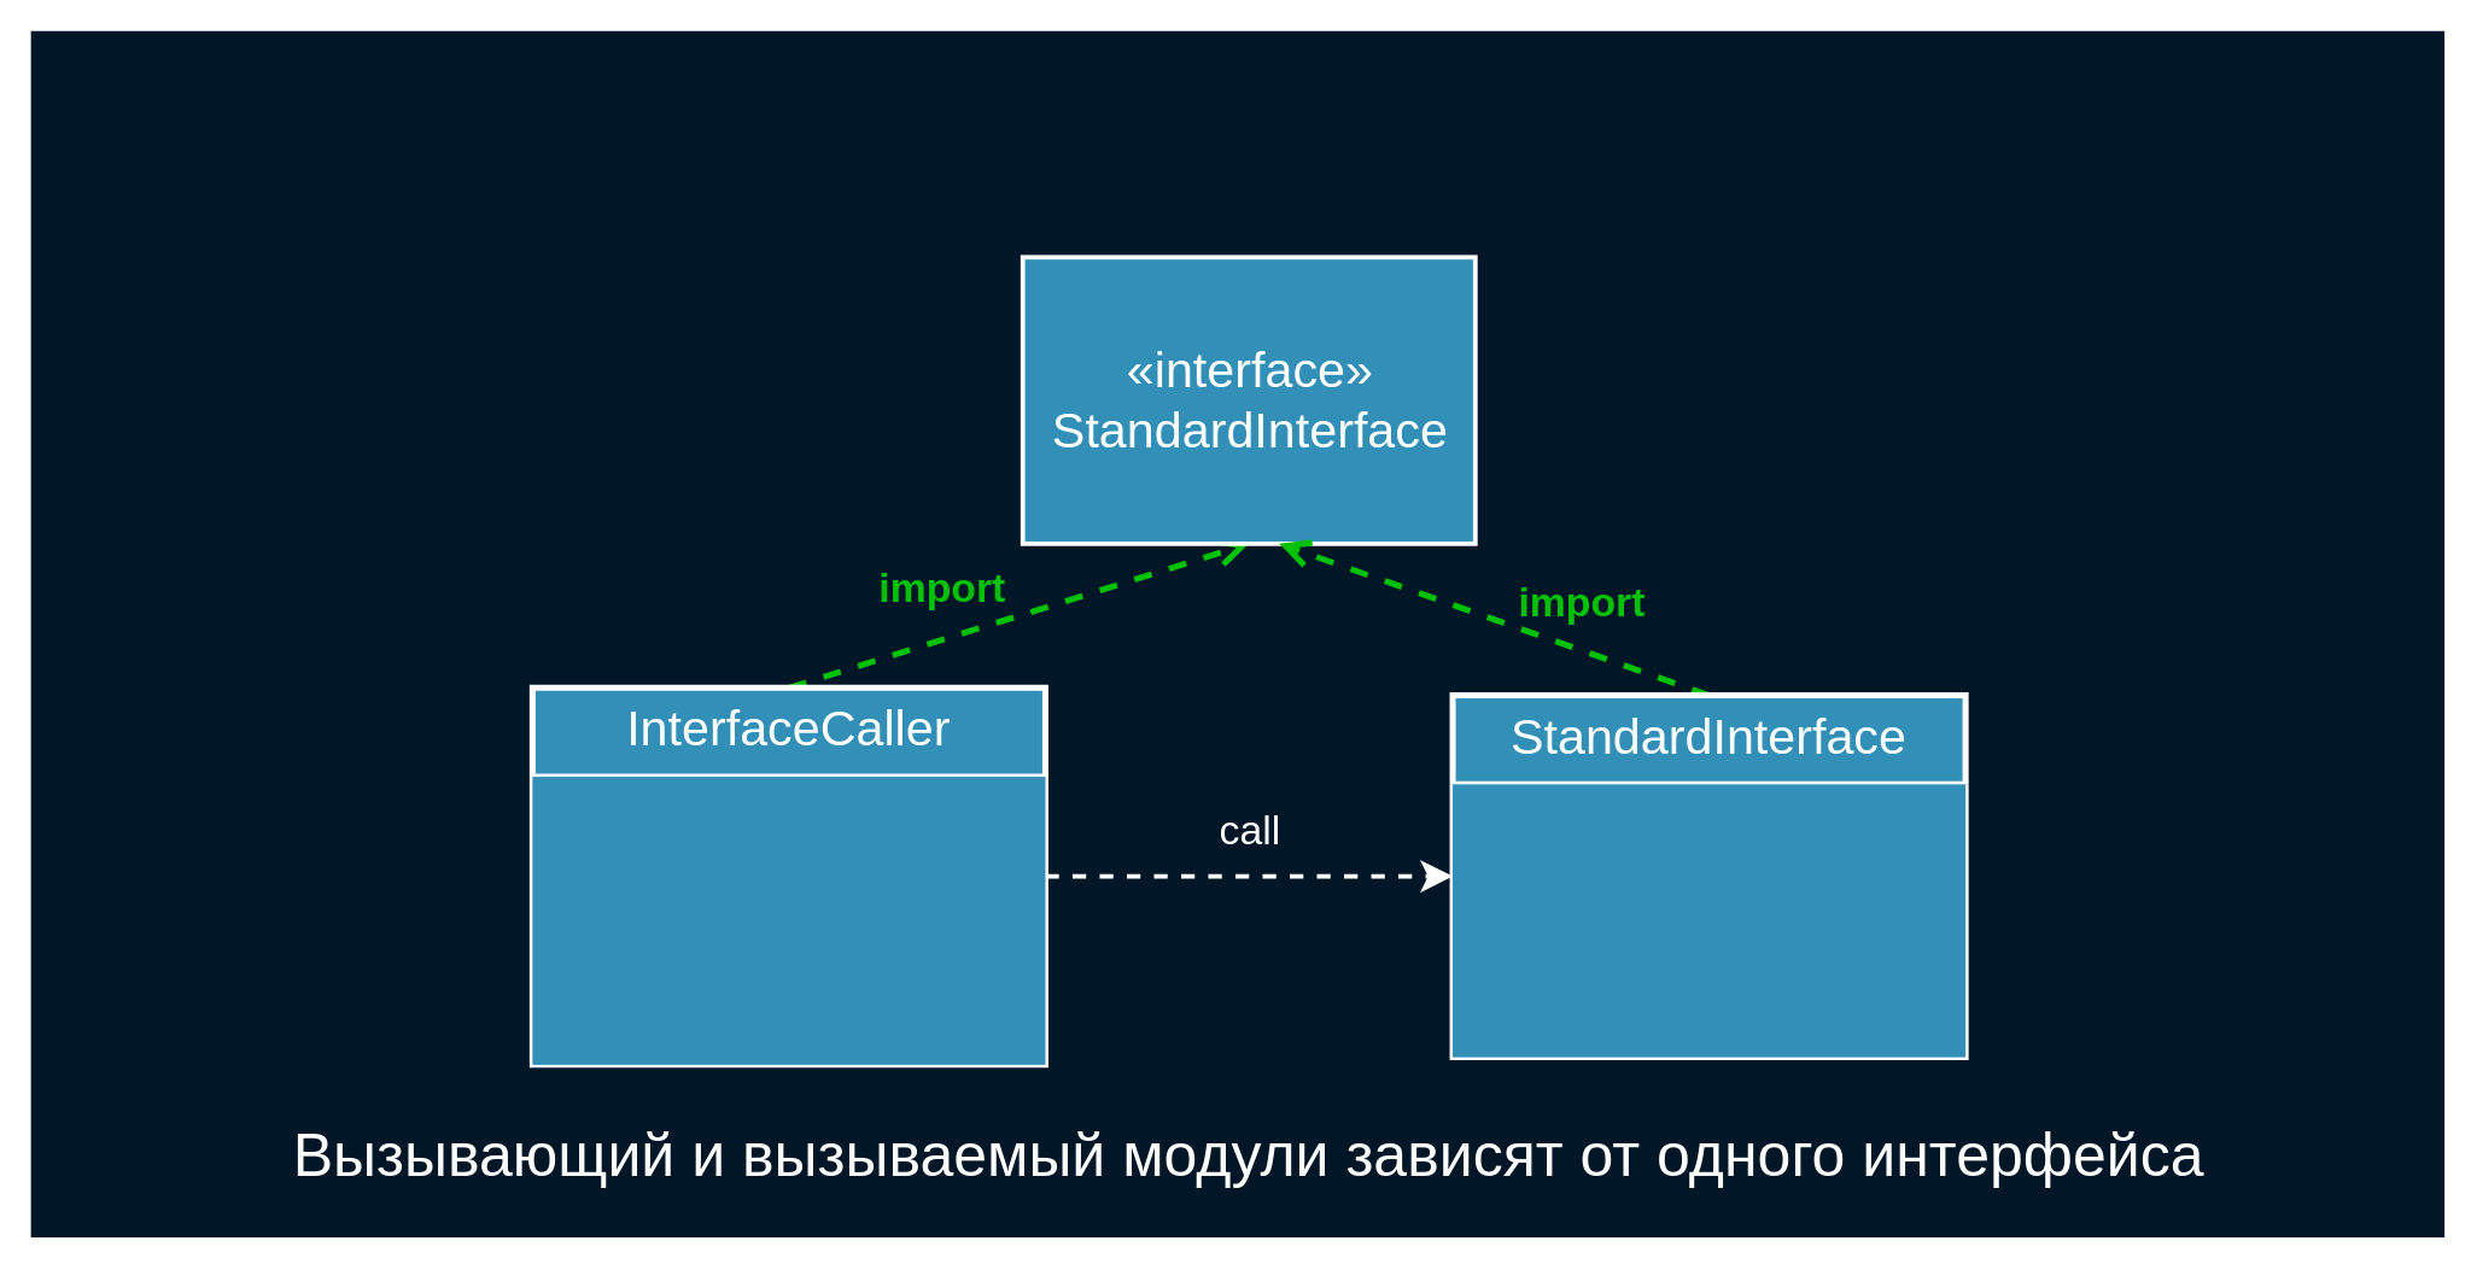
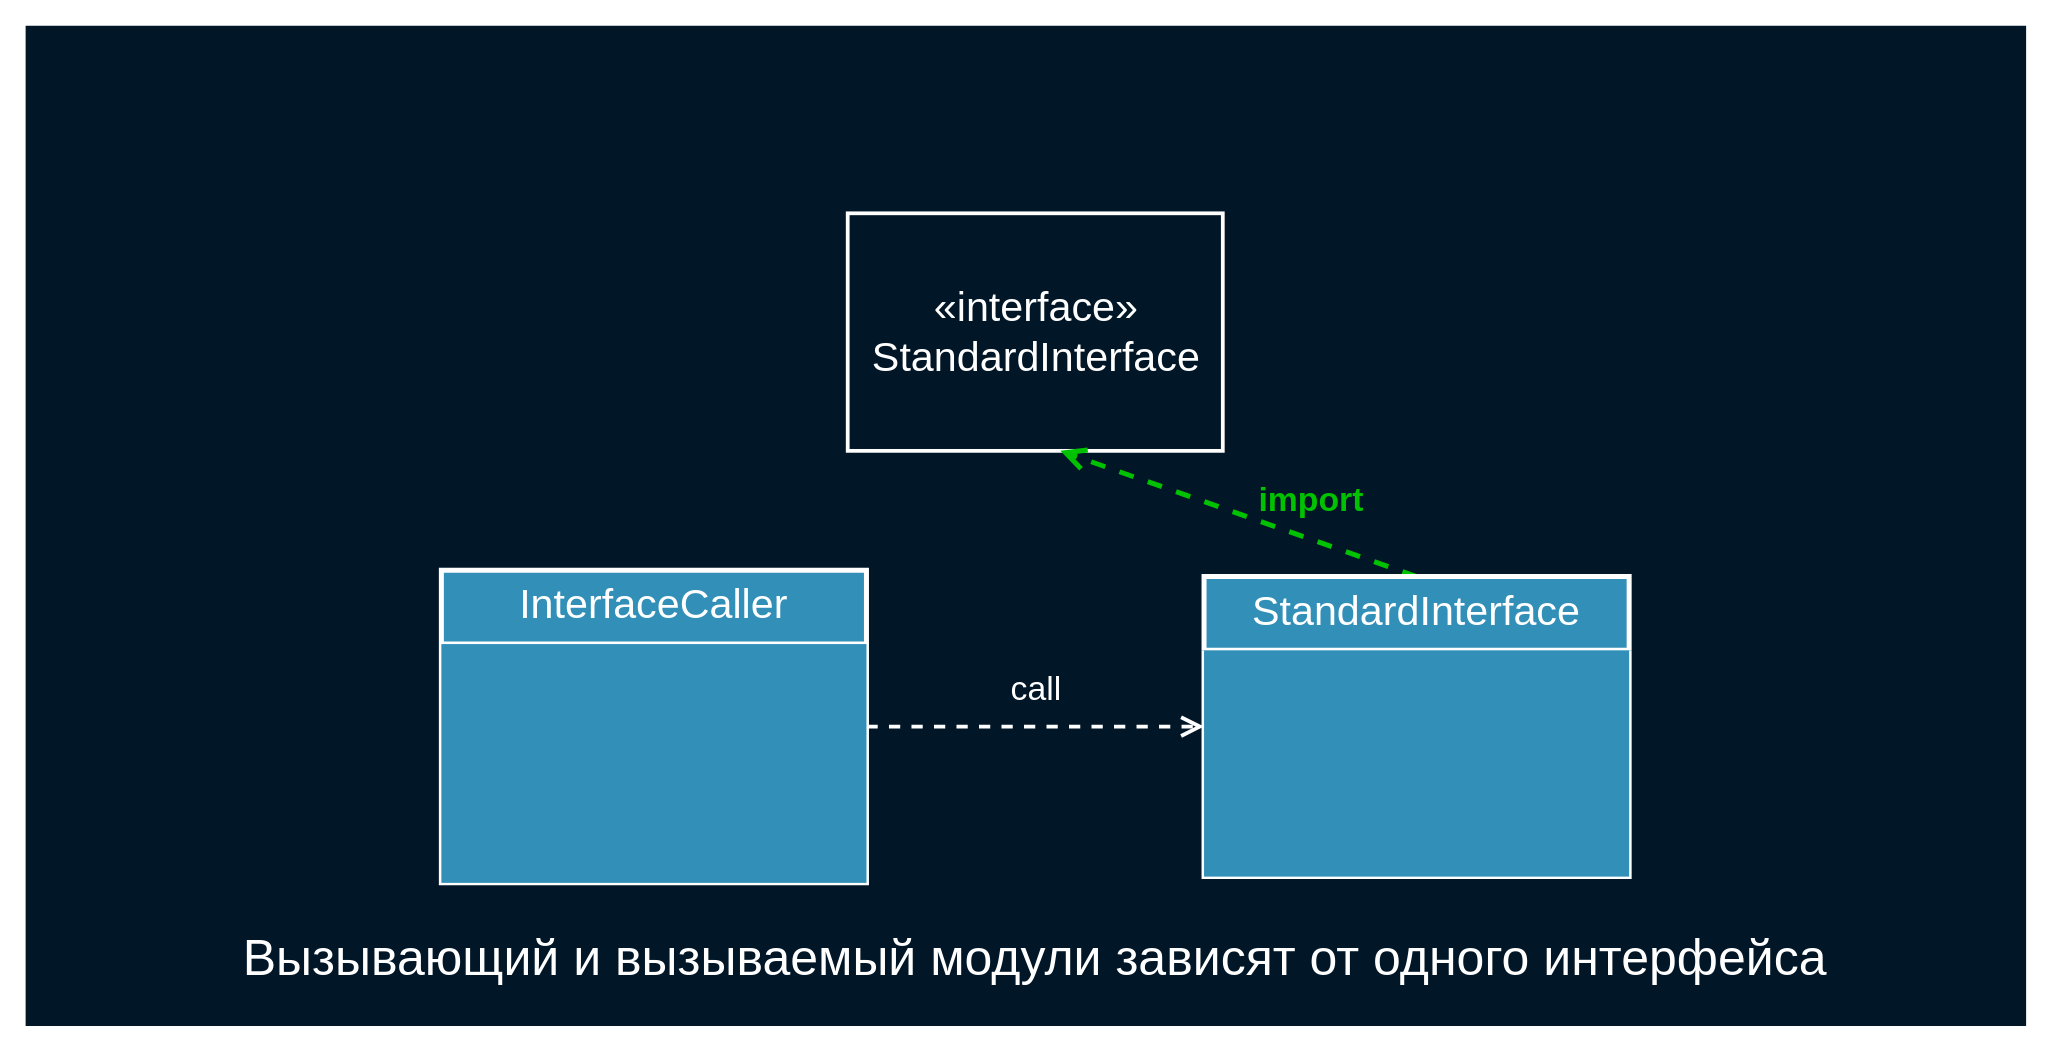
- <mxCell id="5" value="«interface»&lt;br&gt;StandardInterface" style="html=1;labelBackgroundColor=none;strokeColor=#FFFFFF;strokeWidth=3;fillColor=#3290B8;fontSize=33;fontColor=#FFFFFF;labelPosition=center;verticalLabelPosition=middle;align=center;verticalAlign=middle;" parent="1" vertex="1"><mxGeometry x="677.5" y="170" width="300" height="190" as="geometry" /></mxCell>
+ <mxCell id="5" value="«interface»&lt;br&gt;StandardInterface" style="html=1;labelBackgroundColor=none;strokeColor=#FFFFFF;strokeWidth=3;fillColor=#011627;fontSize=33;fontColor=#FFFFFF;labelPosition=center;verticalLabelPosition=middle;align=center;verticalAlign=middle;" parent="1" vertex="1"><mxGeometry x="677.5" y="170" width="300" height="190" as="geometry" /></mxCell>
- <mxCell id="4" value="import" style="endArrow=open;endSize=12;dashed=1;html=1;labelBackgroundColor=none;strokeColor=#00C200;strokeWidth=4;fontSize=27;fontColor=#00C200;entryX=0.5;entryY=1;entryDx=0;entryDy=0;exitX=0.5;exitY=0;exitDx=0;exitDy=0;fontStyle=1" parent="1" source="8" target="5" edge="1"><mxGeometry x="-0.274" y="32" width="160" relative="1" as="geometry"><mxPoint x="702.5" y="590.53" as="sourcePoint" /><mxPoint x="827.31" y="450" as="targetPoint" /><mxPoint as="offset" /></mxGeometry></mxCell>
- <mxCell id="3" value="call" style="endArrow=classic;endSize=12;dashed=1;html=1;labelBackgroundColor=none;strokeColor=#FFFFFF;strokeWidth=3;fontSize=27;fontColor=#FFFFFF;entryX=0;entryY=0.5;entryDx=0;entryDy=0;exitX=1;exitY=0.5;exitDx=0;exitDy=0;" parent="1" source="8" target="10" edge="1"><mxGeometry y="30" width="160" relative="1" as="geometry"><mxPoint x="417.5" y="840.53" as="sourcePoint" /><mxPoint x="577.5" y="840.53" as="targetPoint" /><mxPoint as="offset" /></mxGeometry></mxCell>
+ <mxCell id="3" value="call" style="endArrow=open;endSize=12;dashed=1;html=1;labelBackgroundColor=none;strokeColor=#FFFFFF;strokeWidth=3;fontSize=27;fontColor=#FFFFFF;entryX=0;entryY=0.5;entryDx=0;entryDy=0;exitX=1;exitY=0.5;exitDx=0;exitDy=0;" parent="1" source="8" target="10" edge="1"><mxGeometry y="30" width="160" relative="1" as="geometry"><mxPoint x="417.5" y="840.53" as="sourcePoint" /><mxPoint x="577.5" y="840.53" as="targetPoint" /><mxPoint as="offset" /></mxGeometry></mxCell>
